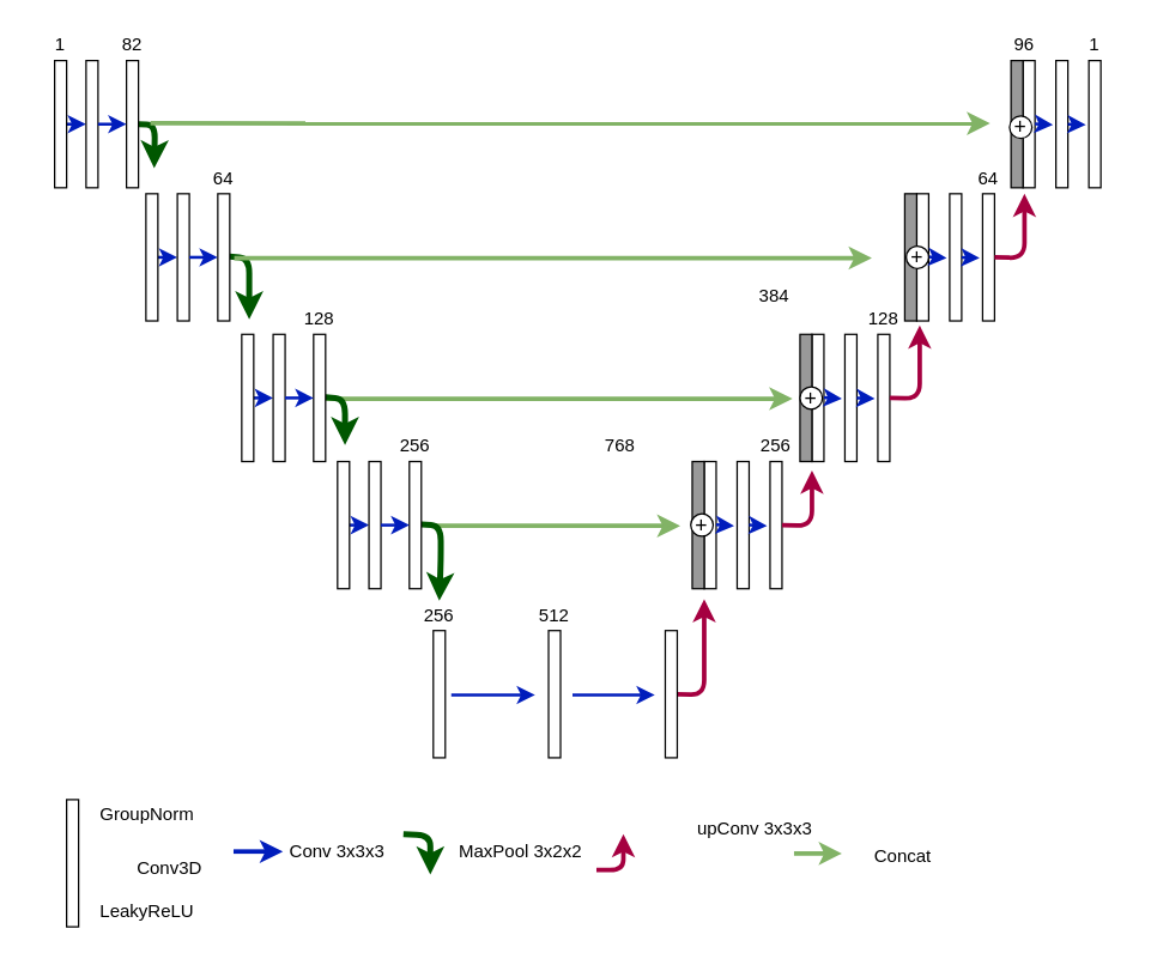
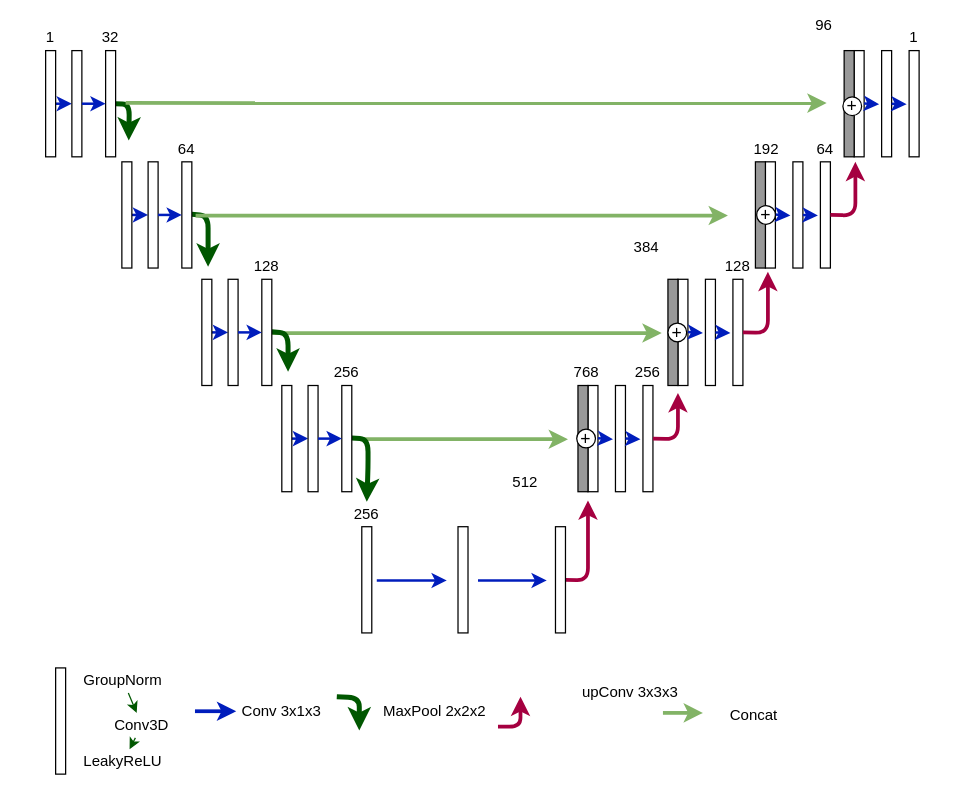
- <mxCell id="7" value="&lt;font color=&quot;#000000&quot;&gt;82&lt;/font&gt;" style="text;html=1;strokeColor=none;fillColor=none;align=center;verticalAlign=middle;whiteSpace=wrap;rounded=0;" parent="1" vertex="1"><mxGeometry x="68" y="20" width="40" height="20" as="geometry" /></mxCell>
+ <mxCell id="7" value="&lt;font color=&quot;#000000&quot;&gt;32&lt;/font&gt;" style="text;html=1;strokeColor=none;fillColor=none;align=center;verticalAlign=middle;whiteSpace=wrap;rounded=0;" parent="1" vertex="1"><mxGeometry x="68" y="20" width="40" height="20" as="geometry" /></mxCell>
- <mxCell id="82" value="&lt;font color=&quot;#000000&quot;&gt;96&lt;/font&gt;" style="text;html=1;strokeColor=none;fillColor=none;align=center;verticalAlign=middle;whiteSpace=wrap;rounded=0;" parent="1" vertex="1"><mxGeometry x="664" y="20" width="40" height="20" as="geometry" /></mxCell>
+ <mxCell id="82" value="&lt;font color=&quot;#000000&quot;&gt;96&lt;/font&gt;" style="text;html=1;strokeColor=none;fillColor=none;align=center;verticalAlign=middle;whiteSpace=wrap;rounded=0;" parent="1" vertex="1"><mxGeometry x="639" y="10" width="40" height="20" as="geometry" /></mxCell>
+ <mxCell id="95" value="&lt;font color=&quot;#000000&quot;&gt;192&lt;/font&gt;" style="text;html=1;strokeColor=none;fillColor=none;align=center;verticalAlign=middle;whiteSpace=wrap;rounded=0;" vertex="1" parent="1"><mxGeometry x="592.5" y="109" width="40" height="20" as="geometry" /></mxCell>
- <mxCell id="93" value="&lt;font color=&quot;#000000&quot;&gt;768&lt;/font&gt;" style="text;html=1;strokeColor=none;fillColor=none;align=center;verticalAlign=middle;whiteSpace=wrap;rounded=0;" vertex="1" parent="1"><mxGeometry x="393.5" y="288" width="40" height="20" as="geometry" /></mxCell>
+ <mxCell id="93" value="&lt;font color=&quot;#000000&quot;&gt;768&lt;/font&gt;" style="text;html=1;strokeColor=none;fillColor=none;align=center;verticalAlign=middle;whiteSpace=wrap;rounded=0;" vertex="1" parent="1"><mxGeometry x="448.5" y="288" width="40" height="20" as="geometry" /></mxCell>
- <mxCell id="11" value="&lt;font color=&quot;#000000&quot;&gt;512&lt;/font&gt;" style="text;html=1;strokeColor=none;fillColor=none;align=center;verticalAlign=middle;whiteSpace=wrap;rounded=0;" parent="1" vertex="1"><mxGeometry x="350" y="401" width="40" height="20" as="geometry" /></mxCell>
+ <mxCell id="11" value="&lt;font color=&quot;#000000&quot;&gt;512&lt;/font&gt;" style="text;html=1;strokeColor=none;fillColor=none;align=center;verticalAlign=middle;whiteSpace=wrap;rounded=0;" parent="1" vertex="1"><mxGeometry x="400" y="376" width="40" height="20" as="geometry" /></mxCell>
+ <mxCell id="35" style="edgeStyle=none;html=1;strokeWidth=1;fillColor=#008a00;strokeColor=#005700;" parent="1" source="36" target="38" edge="1"><mxGeometry relative="1" as="geometry" /></mxCell>
- <mxCell id="30" value="&lt;font color=&quot;#000000&quot;&gt;Conv 3x3x3&lt;/font&gt;" style="text;html=1;strokeColor=none;fillColor=none;align=center;verticalAlign=middle;whiteSpace=wrap;rounded=0;" parent="1" vertex="1"><mxGeometry x="190" y="559" width="70" height="20" as="geometry" /></mxCell>
+ <mxCell id="30" value="&lt;font color=&quot;#000000&quot;&gt;Conv 3x1x3&lt;/font&gt;" style="text;html=1;strokeColor=none;fillColor=none;align=center;verticalAlign=middle;whiteSpace=wrap;rounded=0;" parent="1" vertex="1"><mxGeometry x="190" y="559" width="70" height="20" as="geometry" /></mxCell>
- <mxCell id="31" value="&lt;font color=&quot;#000000&quot;&gt;MaxPool 3x2x2&lt;/font&gt;" style="text;html=1;strokeColor=none;fillColor=none;align=center;verticalAlign=middle;whiteSpace=wrap;rounded=0;" parent="1" vertex="1"><mxGeometry x="303" y="559" width="89" height="20" as="geometry" /></mxCell>
+ <mxCell id="31" value="&lt;font color=&quot;#000000&quot;&gt;MaxPool 2x2x2&lt;/font&gt;" style="text;html=1;strokeColor=none;fillColor=none;align=center;verticalAlign=middle;whiteSpace=wrap;rounded=0;" parent="1" vertex="1"><mxGeometry x="303" y="559" width="89" height="20" as="geometry" /></mxCell>
+ <mxCell id="37" style="edgeStyle=none;html=1;strokeWidth=1;fillColor=#008a00;strokeColor=#005700;" parent="1" source="38" target="39" edge="1"><mxGeometry relative="1" as="geometry" /></mxCell>
